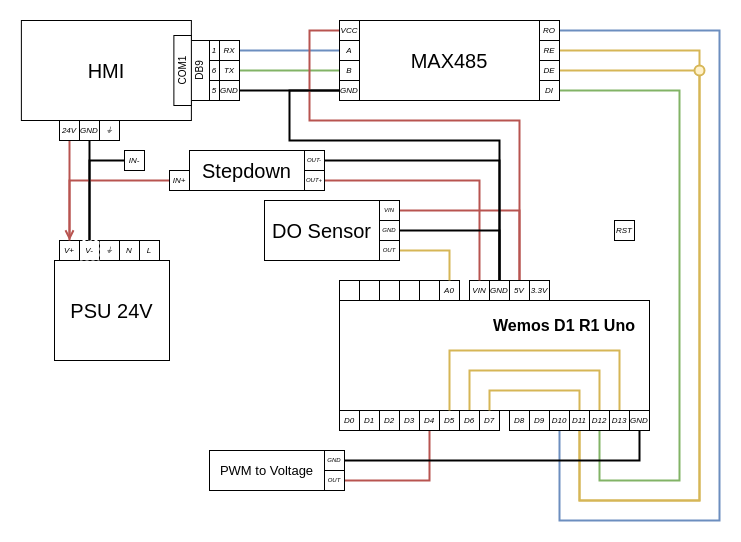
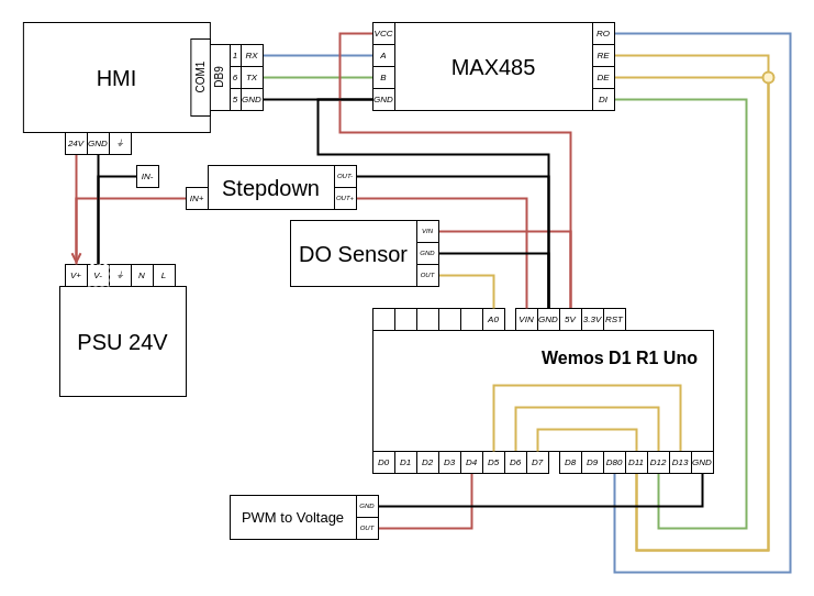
- <mxCell id="50" value="RST" style="rounded=0;whiteSpace=wrap;html=1;fontSize=8;fontStyle=2;strokeWidth=1;" parent="1" vertex="1"><mxGeometry x="614" y="220" width="20" height="20" as="geometry" /></mxCell>
+ <mxCell id="50" value="RST" style="rounded=0;whiteSpace=wrap;html=1;fontSize=8;fontStyle=2;strokeWidth=1;" parent="1" vertex="1"><mxGeometry x="549" y="280" width="20" height="20" as="geometry" /></mxCell>
- <mxCell id="34" value="D10" style="rounded=0;whiteSpace=wrap;html=1;fontSize=8;fontStyle=2;strokeWidth=1;" parent="1" vertex="1"><mxGeometry x="549" y="410" width="20" height="20" as="geometry" /></mxCell>
+ <mxCell id="34" value="D80" style="rounded=0;whiteSpace=wrap;html=1;fontSize=8;fontStyle=2;strokeWidth=1;" parent="1" vertex="1"><mxGeometry x="549" y="410" width="20" height="20" as="geometry" /></mxCell>
